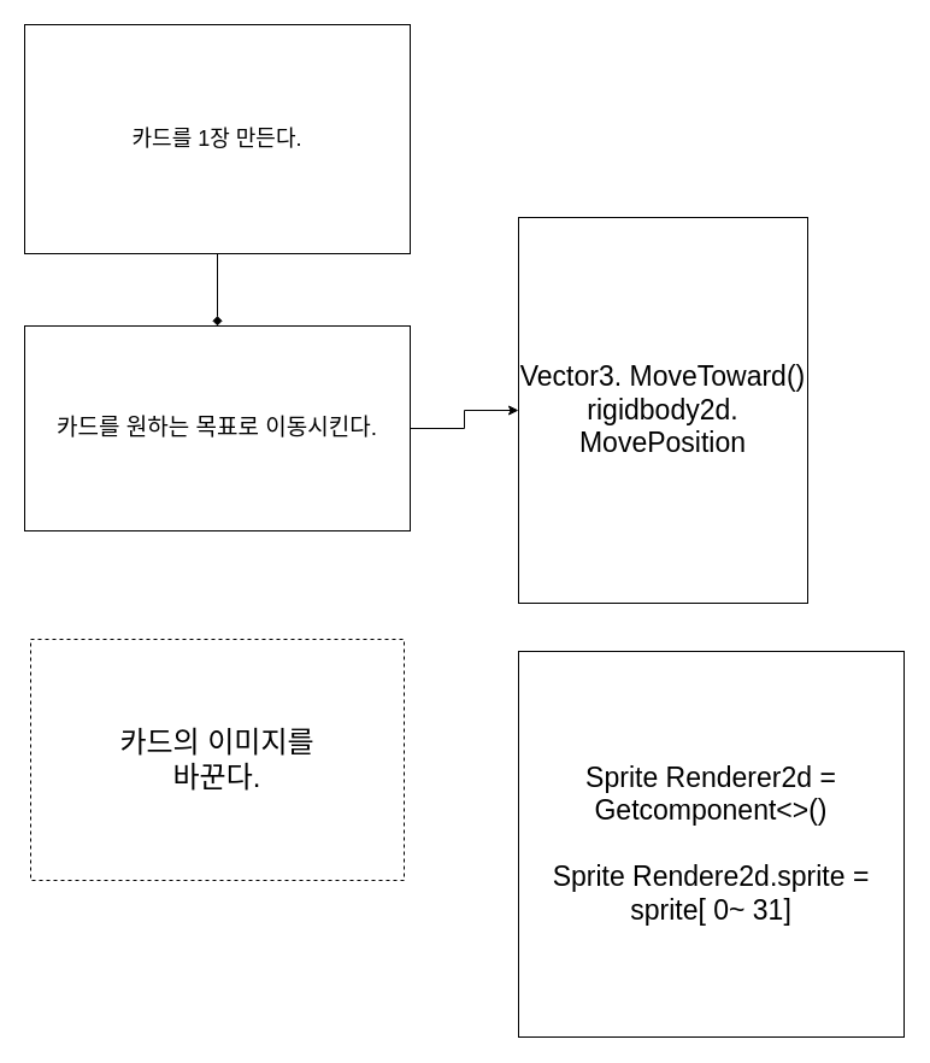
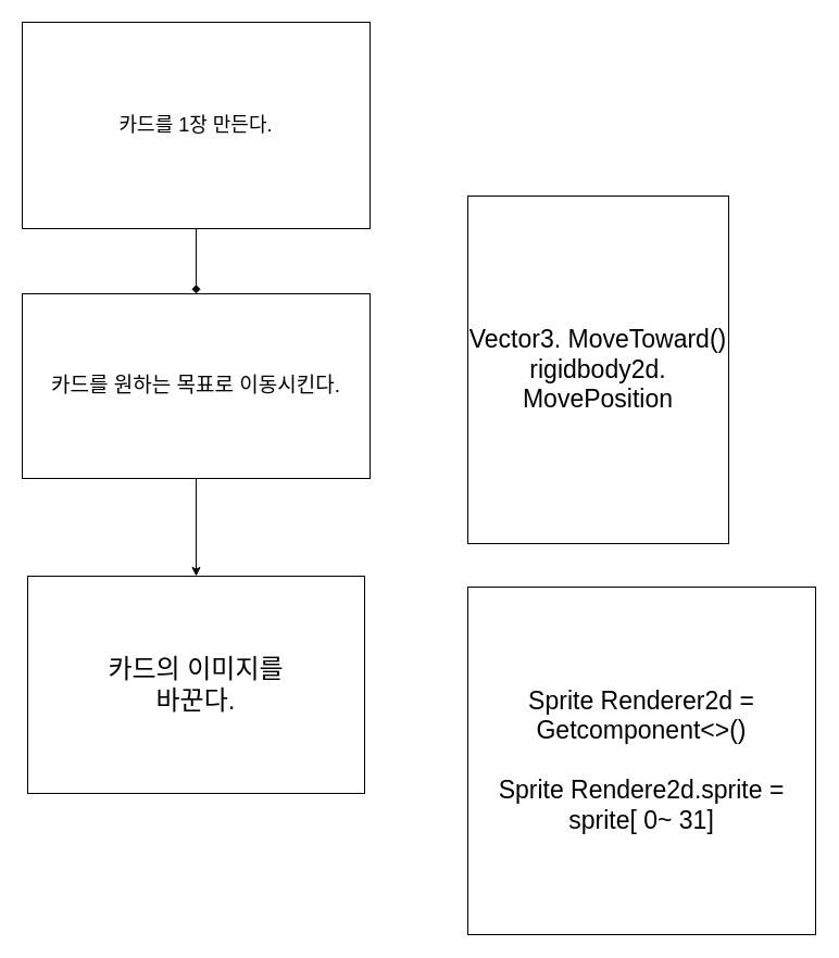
- <mxCell id="5" style="edgeStyle=orthogonalEdgeStyle;rounded=0;orthogonalLoop=1;jettySize=auto;html=1;" edge="1" parent="1" source="6" target="8"><mxGeometry relative="1" as="geometry" /></mxCell>
+ <mxCell id="4" value="" style="edgeStyle=orthogonalEdgeStyle;rounded=0;orthogonalLoop=1;jettySize=auto;html=1;" edge="1" parent="1" source="6" target="7"><mxGeometry relative="1" as="geometry" /></mxCell>
- <mxCell id="7" value="&lt;span style=&quot;font-size: 24px;&quot;&gt;카드의 이미지를&lt;br&gt;바꾼다.&lt;br&gt;&lt;/span&gt;" style="rounded=0;whiteSpace=wrap;html=1;dashed=1;" parent="1" vertex="1"><mxGeometry x="25" y="530" width="310" height="200" as="geometry" /></mxCell>
+ <mxCell id="7" value="&lt;span style=&quot;font-size: 24px;&quot;&gt;카드의 이미지를&lt;br&gt;바꾼다.&lt;br&gt;&lt;/span&gt;" style="rounded=0;whiteSpace=wrap;html=1;" parent="1" vertex="1"><mxGeometry x="25" y="530" width="310" height="200" as="geometry" /></mxCell>
